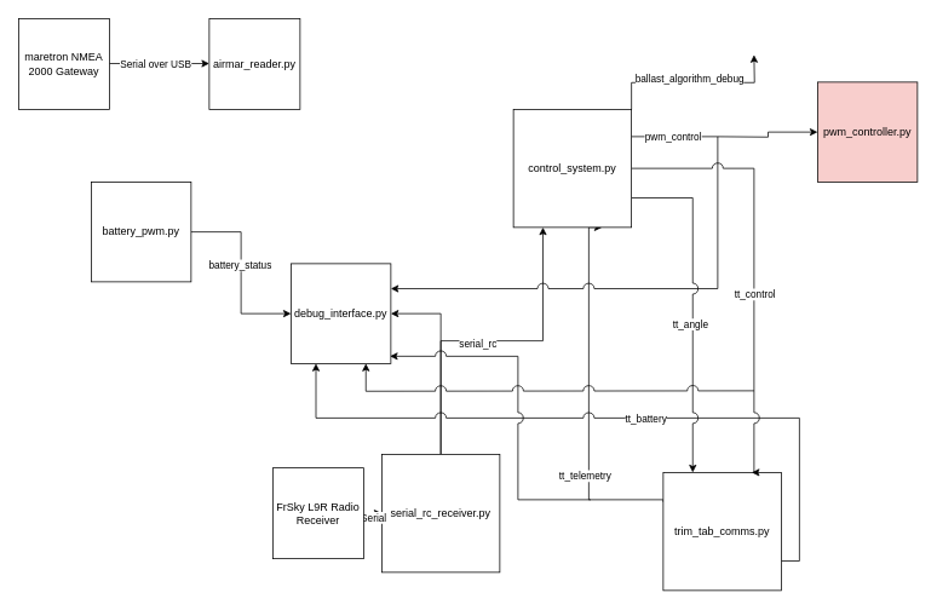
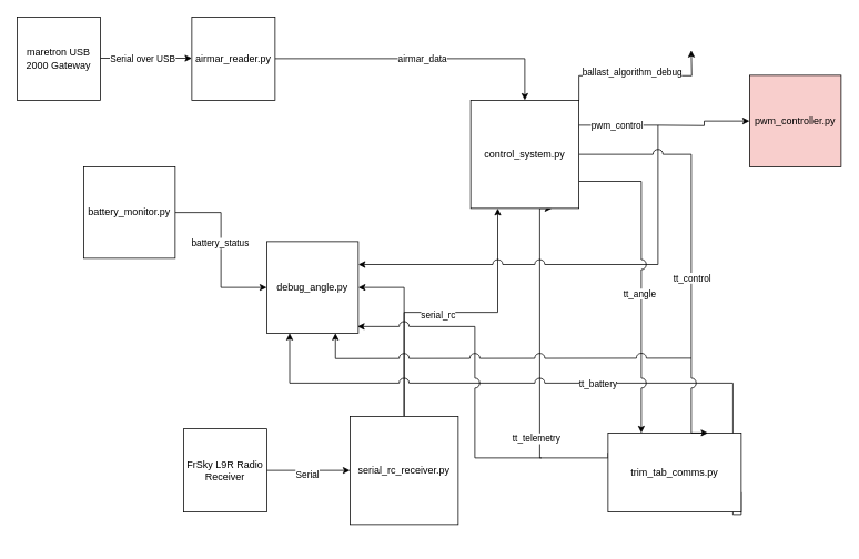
- <mxCell id="7" value="maretron NMEA 2000 Gateway" style="whiteSpace=wrap;html=1;aspect=fixed;" vertex="1" parent="1"><mxGeometry x="20" y="20" width="100" height="100" as="geometry" /></mxCell>
+ <mxCell id="7" value="maretron USB 2000 Gateway" style="whiteSpace=wrap;html=1;aspect=fixed;" vertex="1" parent="1"><mxGeometry x="20" y="20" width="100" height="100" as="geometry" /></mxCell>
+ <mxCell id="2" style="edgeStyle=orthogonalEdgeStyle;rounded=0;orthogonalLoop=1;jettySize=auto;html=1;exitX=1;exitY=0.5;exitDx=0;exitDy=0;entryX=0.5;entryY=0;entryDx=0;entryDy=0;" edge="1" parent="1" source="4" target="31"><mxGeometry relative="1" as="geometry"><mxPoint x="640" y="0" as="targetPoint" /></mxGeometry></mxCell>
+ <mxCell id="3" value="airmar_data" style="edgeLabel;html=1;align=center;verticalAlign=middle;resizable=0;points=[];" vertex="1" connectable="0" parent="2"><mxGeometry x="0.05" y="1" relative="1" as="geometry"><mxPoint x="-8" y="1" as="offset" /></mxGeometry></mxCell>
- <mxCell id="10" value="&lt;div&gt;battery_pwm.py&lt;/div&gt;" style="whiteSpace=wrap;html=1;aspect=fixed;" vertex="1" parent="1"><mxGeometry x="100" y="200" width="110" height="110" as="geometry" /></mxCell>
+ <mxCell id="10" value="&lt;div&gt;battery_monitor.py&lt;/div&gt;" style="whiteSpace=wrap;html=1;aspect=fixed;" vertex="1" parent="1"><mxGeometry x="100" y="200" width="110" height="110" as="geometry" /></mxCell>
- <mxCell id="32" value="debug_interface.py" style="whiteSpace=wrap;html=1;aspect=fixed;" vertex="1" parent="1"><mxGeometry x="320" y="290" width="110" height="110" as="geometry" /></mxCell>
+ <mxCell id="32" value="debug_angle.py" style="whiteSpace=wrap;html=1;aspect=fixed;" vertex="1" parent="1"><mxGeometry x="320" y="290" width="110" height="110" as="geometry" /></mxCell>
- <mxCell id="17" value="FrSky L9R Radio Receiver" style="whiteSpace=wrap;html=1;aspect=fixed;" vertex="1" parent="1"><mxGeometry x="300" y="515" width="100" height="100" as="geometry" /></mxCell>
+ <mxCell id="17" value="FrSky L9R Radio Receiver" style="whiteSpace=wrap;html=1;aspect=fixed;" vertex="1" parent="1"><mxGeometry x="220" y="515" width="100" height="100" as="geometry" /></mxCell>
- <mxCell id="22" value="&lt;div&gt;trim_tab_comms.py&lt;/div&gt;" style="whiteSpace=wrap;html=1;aspect=fixed;" vertex="1" parent="1"><mxGeometry x="730" y="520" width="130" height="130" as="geometry" /></mxCell>
+ <mxCell id="22" value="&lt;div&gt;trim_tab_comms.py&lt;/div&gt;" style="whiteSpace=wrap;html=1;aspect=fixed;" vertex="1" parent="1"><mxGeometry x="730" y="520" width="160" height="95" as="geometry" /></mxCell>
